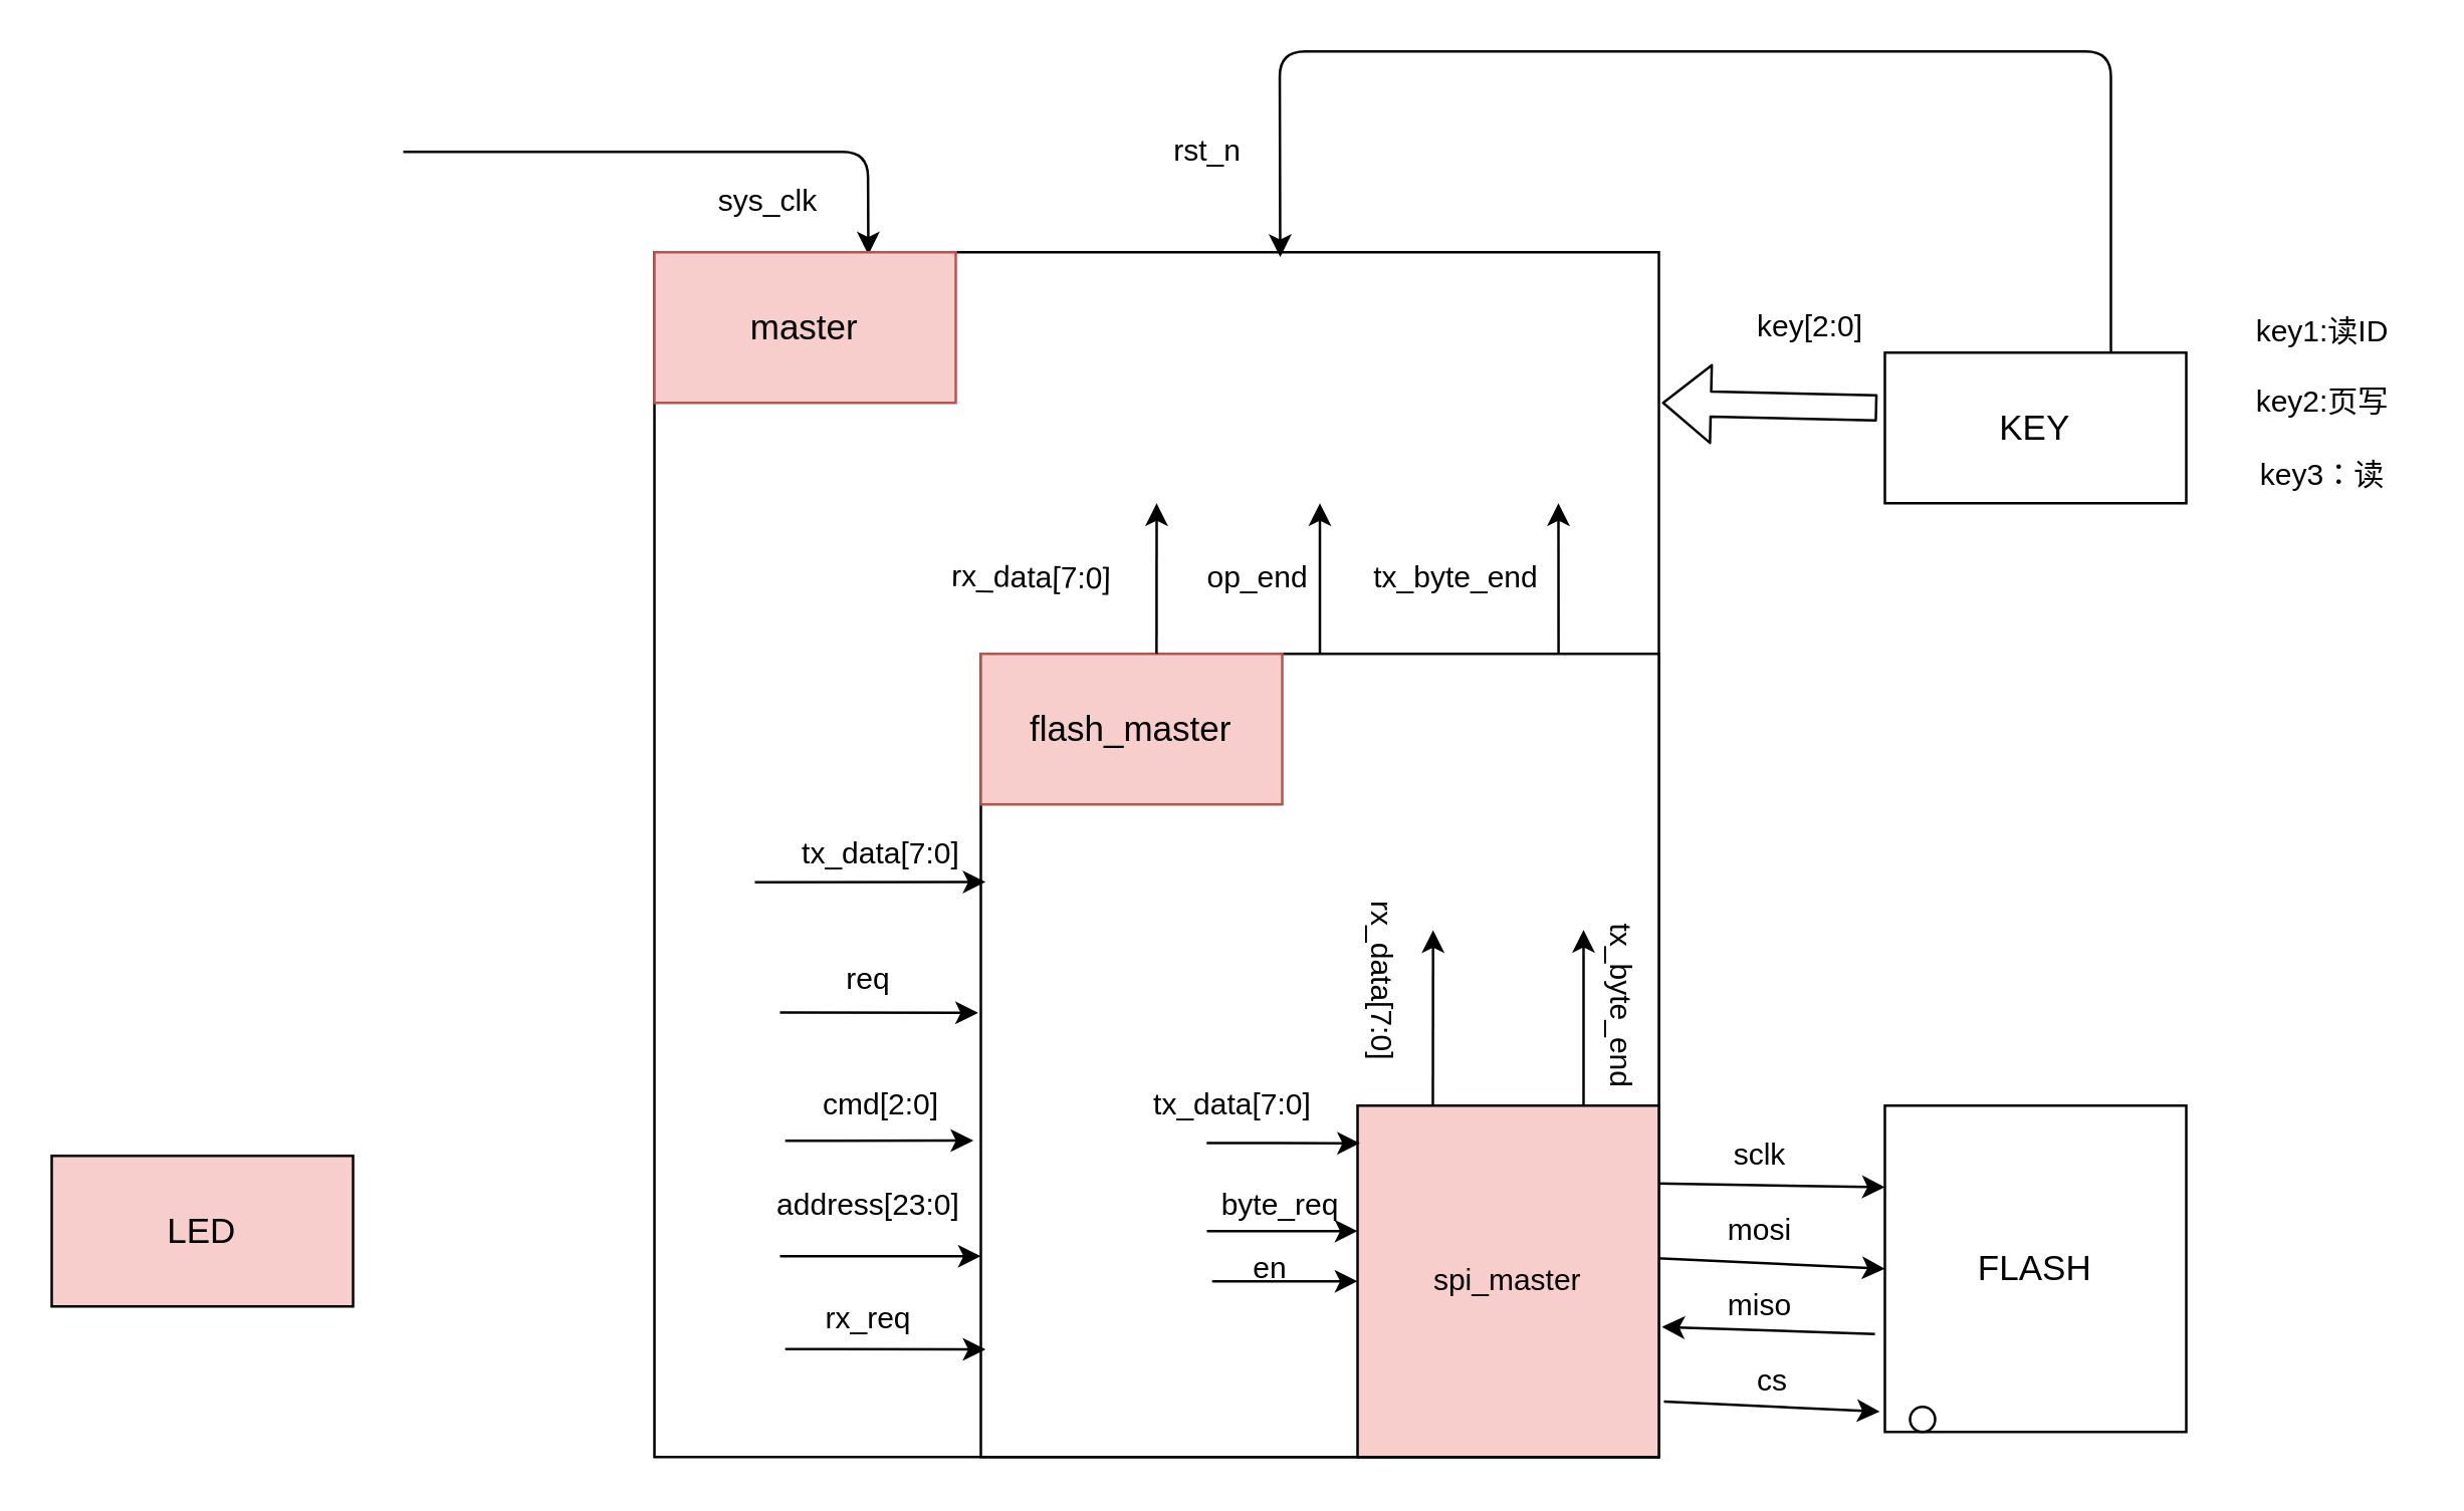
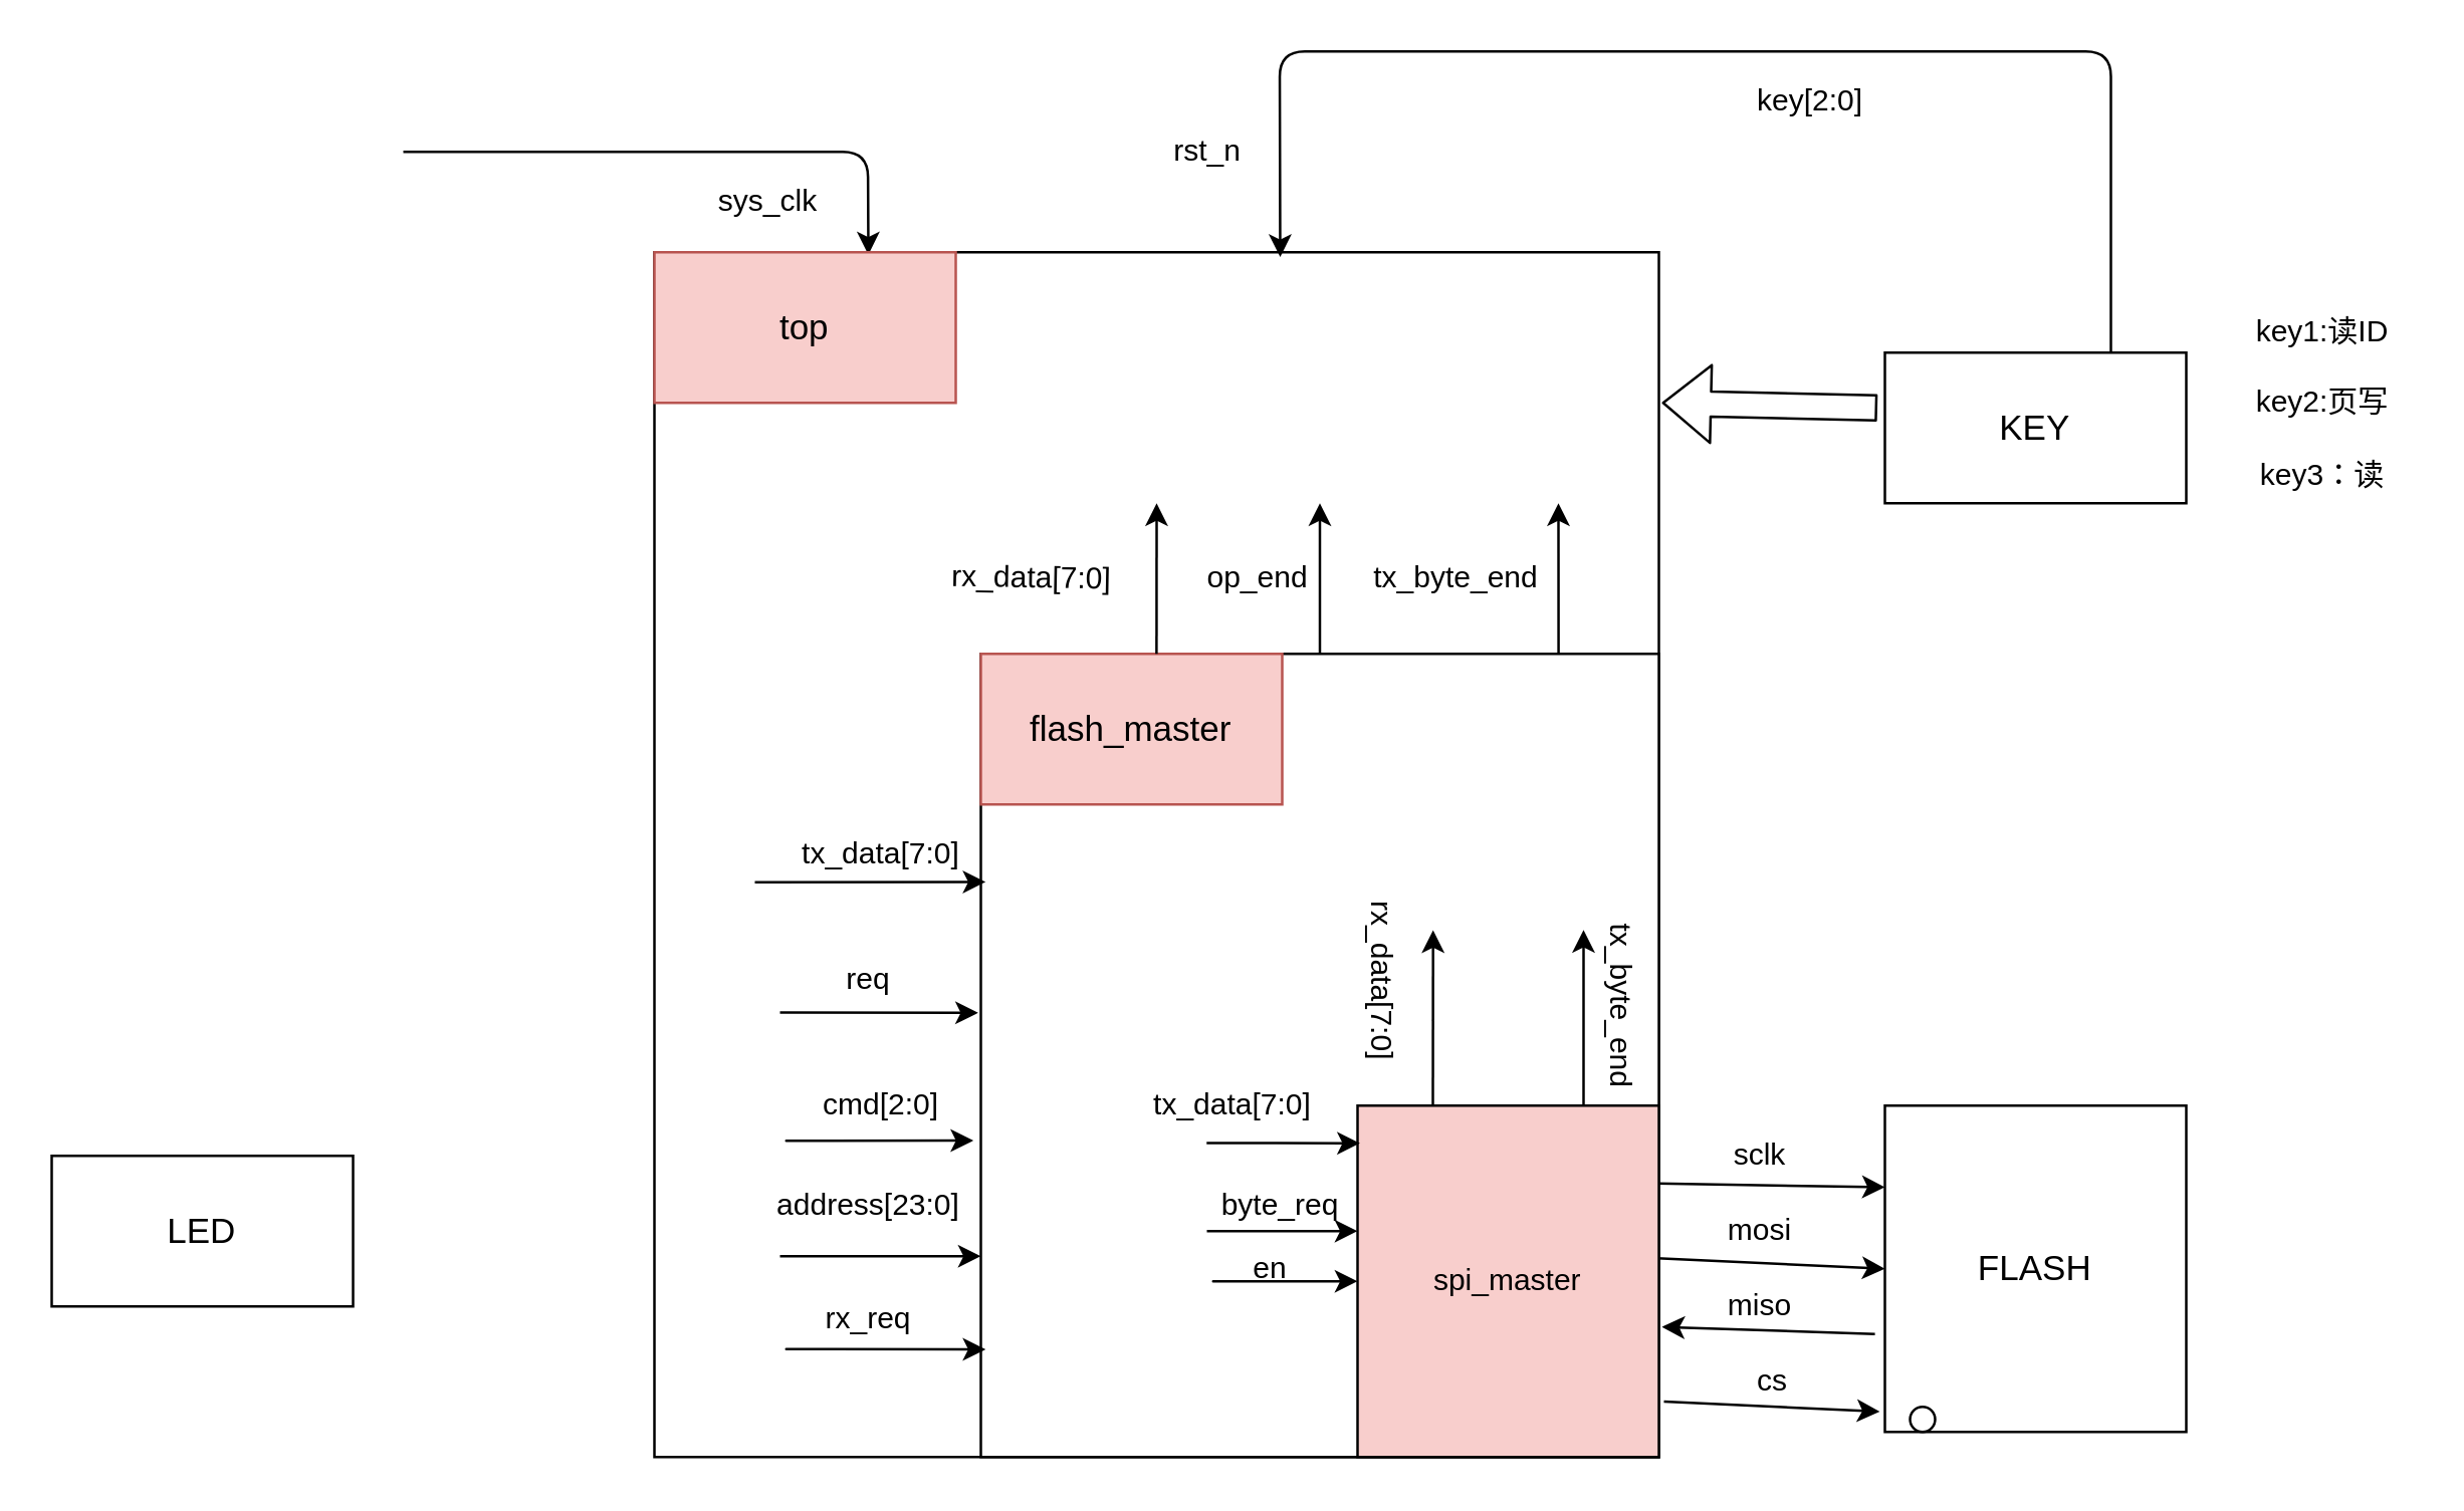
- <mxCell id="34" value="&lt;font style=&quot;font-size: 14px&quot;&gt;master&lt;/font&gt;" style="rounded=0;whiteSpace=wrap;html=1;sketch=0;fillColor=#f8cecc;strokeColor=#b85450;" parent="1" vertex="1"><mxGeometry x="260" y="100" width="120" height="60" as="geometry" /></mxCell>
+ <mxCell id="34" value="&lt;font style=&quot;font-size: 14px&quot;&gt;top&lt;/font&gt;" style="rounded=0;whiteSpace=wrap;html=1;sketch=0;fillColor=#f8cecc;strokeColor=#b85450;" parent="1" vertex="1"><mxGeometry x="260" y="100" width="120" height="60" as="geometry" /></mxCell>
- <mxCell id="33" value="key[2:0]" style="text;html=1;align=center;verticalAlign=middle;resizable=0;points=[];autosize=1;" parent="1" vertex="1"><mxGeometry x="690" y="120" width="60" height="20" as="geometry" /></mxCell>
+ <mxCell id="33" value="key[2:0]" style="text;html=1;align=center;verticalAlign=middle;resizable=0;points=[];autosize=1;" parent="1" vertex="1"><mxGeometry x="690" y="30" width="60" height="20" as="geometry" /></mxCell>
- <mxCell id="5" value="&lt;font style=&quot;font-size: 14px&quot;&gt;LED&lt;/font&gt;" style="rounded=0;whiteSpace=wrap;html=1;sketch=0;fillColor=#f8cecc;" parent="1" vertex="1"><mxGeometry x="20" y="460" width="120" height="60" as="geometry" /></mxCell>
+ <mxCell id="5" value="&lt;font style=&quot;font-size: 14px&quot;&gt;LED&lt;/font&gt;" style="rounded=0;whiteSpace=wrap;html=1;sketch=0;" parent="1" vertex="1"><mxGeometry x="20" y="460" width="120" height="60" as="geometry" /></mxCell>
